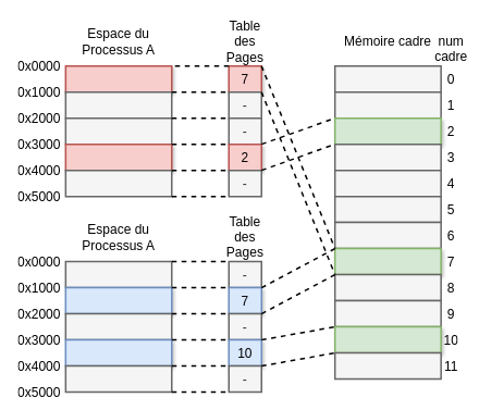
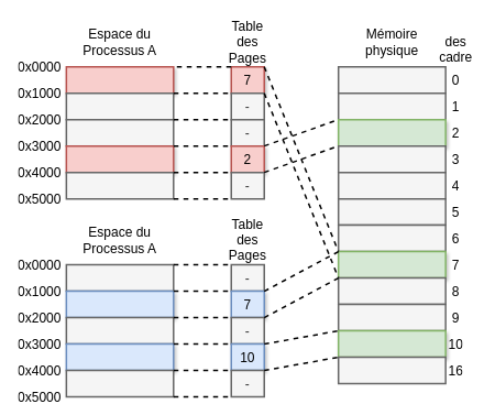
- <mxCell id="5" value="num cadre" style="shape=partialRectangle;html=1;whiteSpace=wrap;connectable=0;strokeColor=inherit;overflow=visible;fillColor=none;top=1;left=1;bottom=1;right=1;pointerEvents=1;fontSize=16;strokeWidth=2;verticalAlign=bottom;" vertex="1" parent="3"><mxGeometry x="130" width="25" height="60" as="geometry"><mxRectangle width="25" height="60" as="alternateBounds" /></mxGeometry></mxCell>
+ <mxCell id="5" value="des cadre" style="shape=partialRectangle;html=1;whiteSpace=wrap;connectable=0;strokeColor=inherit;overflow=visible;fillColor=none;top=1;left=1;bottom=1;right=1;pointerEvents=1;fontSize=16;strokeWidth=2;verticalAlign=bottom;" vertex="1" parent="3"><mxGeometry x="130" width="25" height="60" as="geometry"><mxRectangle width="25" height="60" as="alternateBounds" /></mxGeometry></mxCell>
- <mxCell id="4" value="Mémoire cadre" style="shape=partialRectangle;html=1;whiteSpace=wrap;connectable=0;strokeColor=inherit;overflow=visible;fillColor=none;top=1;left=1;bottom=1;right=1;pointerEvents=1;fontSize=16;strokeWidth=2;verticalAlign=middle;" vertex="1" parent="3"><mxGeometry width="130" height="60" as="geometry"><mxRectangle width="130" height="60" as="alternateBounds" /></mxGeometry></mxCell>
+ <mxCell id="4" value="Mémoire physique" style="shape=partialRectangle;html=1;whiteSpace=wrap;connectable=0;strokeColor=inherit;overflow=visible;fillColor=none;top=1;left=1;bottom=1;right=1;pointerEvents=1;fontSize=16;strokeWidth=2;verticalAlign=middle;" vertex="1" parent="3"><mxGeometry width="130" height="60" as="geometry"><mxRectangle width="130" height="60" as="alternateBounds" /></mxGeometry></mxCell>
- <mxCell id="41" value="11" style="shape=partialRectangle;html=1;whiteSpace=wrap;connectable=0;strokeColor=inherit;overflow=hidden;fillColor=none;top=1;left=1;bottom=1;right=1;pointerEvents=1;fontSize=16;strokeWidth=2;" vertex="1" parent="39"><mxGeometry x="130" width="25" height="32" as="geometry"><mxRectangle width="25" height="32" as="alternateBounds" /></mxGeometry></mxCell>
+ <mxCell id="41" value="16" style="shape=partialRectangle;html=1;whiteSpace=wrap;connectable=0;strokeColor=inherit;overflow=hidden;fillColor=none;top=1;left=1;bottom=1;right=1;pointerEvents=1;fontSize=16;strokeWidth=2;" vertex="1" parent="39"><mxGeometry x="130" width="25" height="32" as="geometry"><mxRectangle width="25" height="32" as="alternateBounds" /></mxGeometry></mxCell>
